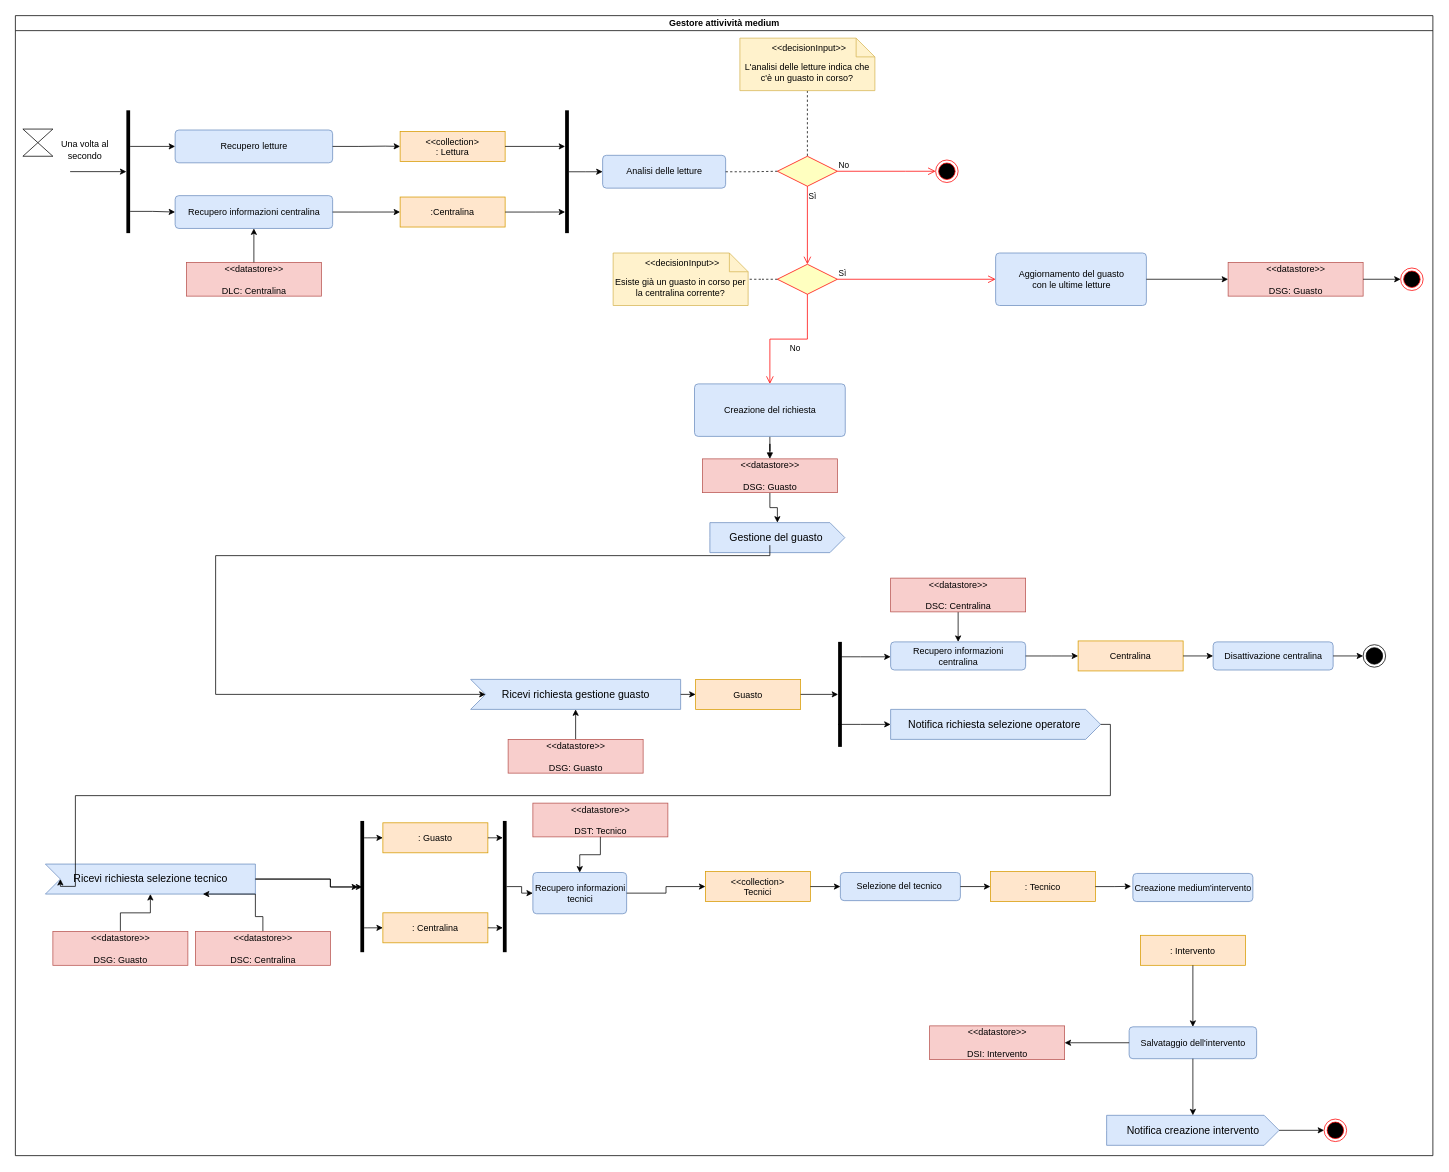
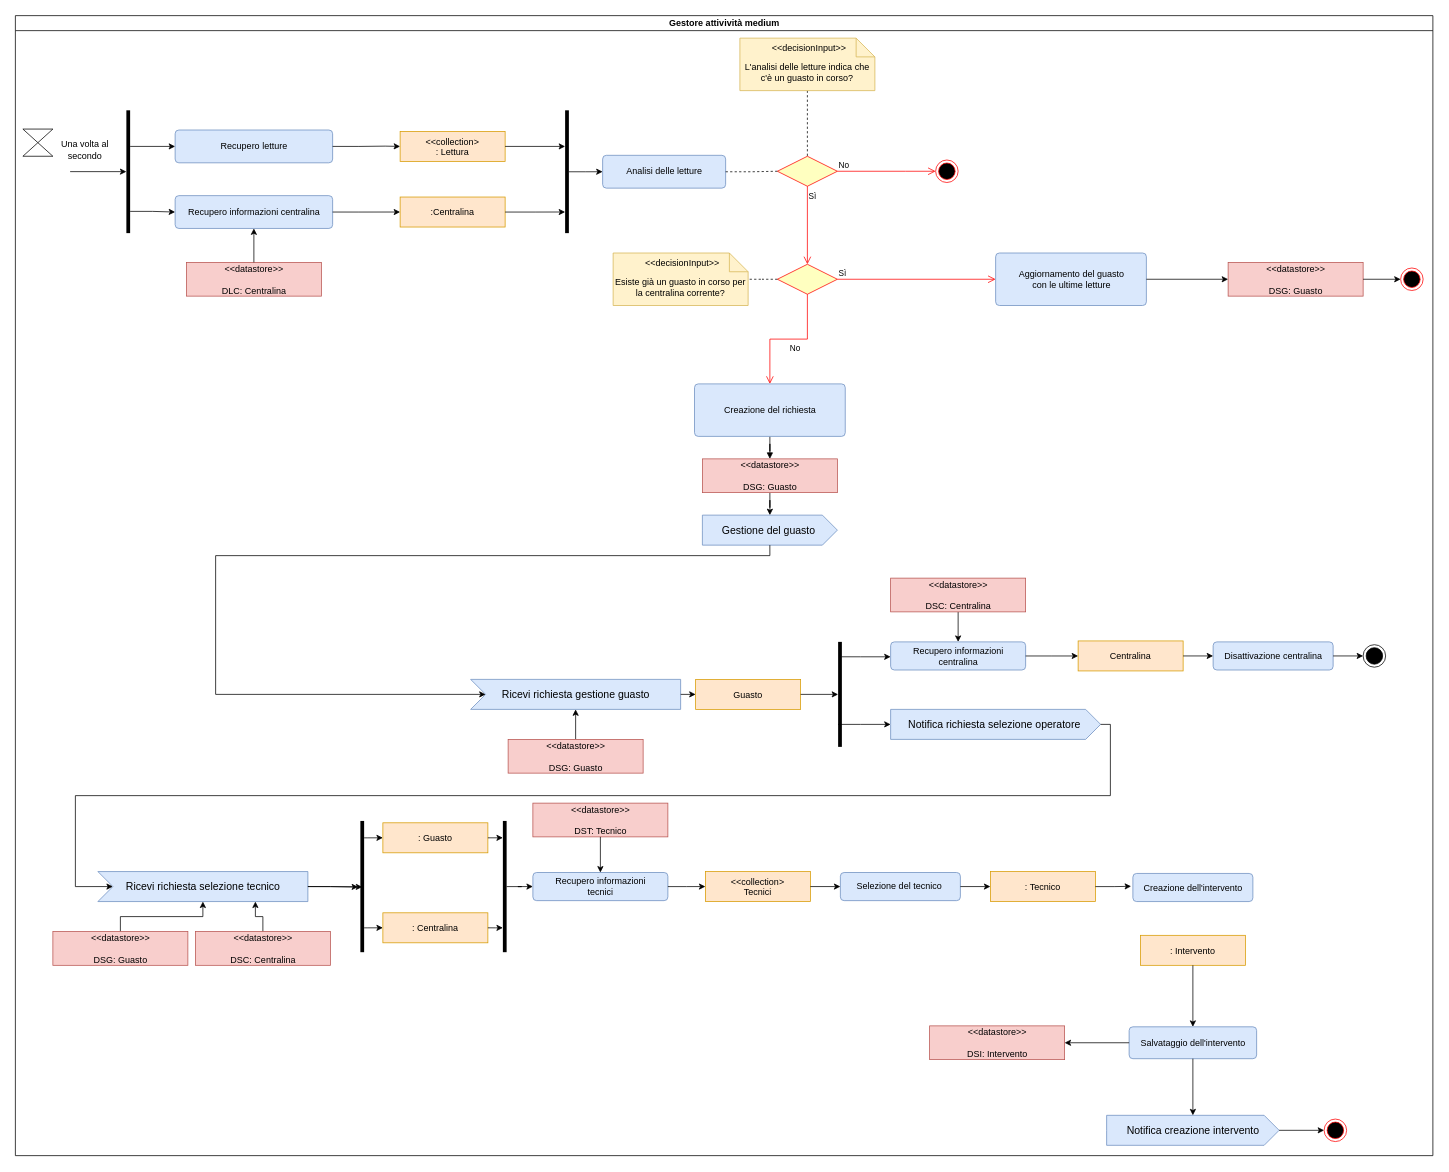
- <mxCell id="38" value="Gestione del guasto&amp;nbsp;" style="html=1;shape=mxgraph.infographic.ribbonSimple;notch1=0;notch2=20;align=center;verticalAlign=middle;fontSize=14;fontStyle=0;fillColor=#dae8fc;strokeColor=#6c8ebf;" vertex="1" parent="2"><mxGeometry x="926" y="676" width="180" height="40" as="geometry" /></mxCell>
+ <mxCell id="38" value="Gestione del guasto&amp;nbsp;" style="html=1;shape=mxgraph.infographic.ribbonSimple;notch1=0;notch2=20;align=center;verticalAlign=middle;fontSize=14;fontStyle=0;fillColor=#dae8fc;strokeColor=#6c8ebf;" vertex="1" parent="2"><mxGeometry x="916" y="666" width="180" height="40" as="geometry" /></mxCell>
- <mxCell id="67" value="Ricevi richiesta selezione tecnico" style="html=1;shape=mxgraph.infographic.ribbonSimple;notch1=20;notch2=0;align=center;verticalAlign=middle;fontSize=14;fontStyle=0;flipH=0;fillColor=#dae8fc;strokeColor=#6c8ebf;" vertex="1" parent="2"><mxGeometry x="40" y="1131.25" width="280" height="40" as="geometry" /></mxCell>
+ <mxCell id="67" value="Ricevi richiesta selezione tecnico" style="html=1;shape=mxgraph.infographic.ribbonSimple;notch1=20;notch2=0;align=center;verticalAlign=middle;fontSize=14;fontStyle=0;flipH=0;fillColor=#dae8fc;strokeColor=#6c8ebf;" vertex="1" parent="2"><mxGeometry x="110" y="1141.25" width="280" height="40" as="geometry" /></mxCell>
- <mxCell id="81" value="Creazione medium'intervento" style="html=1;align=center;verticalAlign=middle;rounded=1;absoluteArcSize=1;arcSize=10;dashed=0;fillColor=#dae8fc;strokeColor=#6c8ebf;" vertex="1" parent="2"><mxGeometry x="1490" y="1143.75" width="160" height="37.5" as="geometry" /></mxCell>
+ <mxCell id="81" value="Creazione dell'intervento" style="html=1;align=center;verticalAlign=middle;rounded=1;absoluteArcSize=1;arcSize=10;dashed=0;fillColor=#dae8fc;strokeColor=#6c8ebf;" vertex="1" parent="2"><mxGeometry x="1490" y="1143.75" width="160" height="37.5" as="geometry" /></mxCell>
- <mxCell id="74" value="Recupero informazioni &lt;br&gt;tecnici" style="html=1;align=center;verticalAlign=middle;rounded=1;absoluteArcSize=1;arcSize=10;dashed=0;fillColor=#dae8fc;strokeColor=#6c8ebf;" vertex="1" parent="2"><mxGeometry x="690" y="1142.5" width="125" height="55" as="geometry" /></mxCell>
+ <mxCell id="74" value="Recupero informazioni &lt;br&gt;tecnici" style="html=1;align=center;verticalAlign=middle;rounded=1;absoluteArcSize=1;arcSize=10;dashed=0;fillColor=#dae8fc;strokeColor=#6c8ebf;" vertex="1" parent="2"><mxGeometry x="690" y="1142.5" width="180" height="37.5" as="geometry" /></mxCell>
